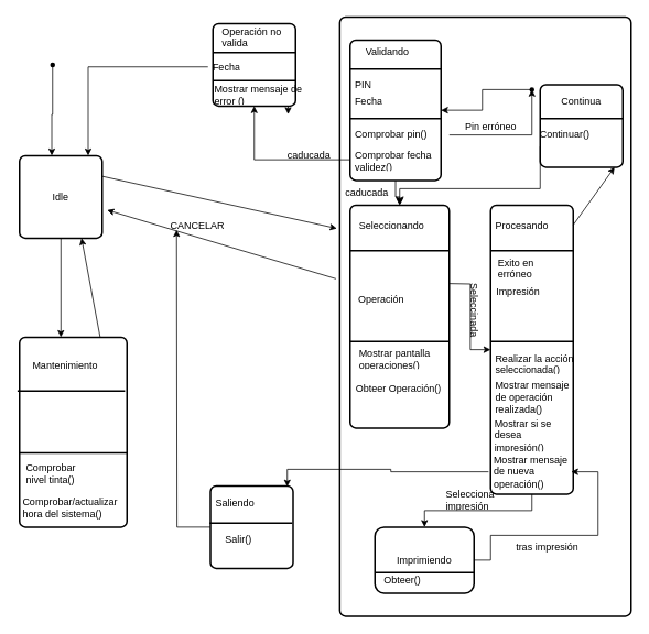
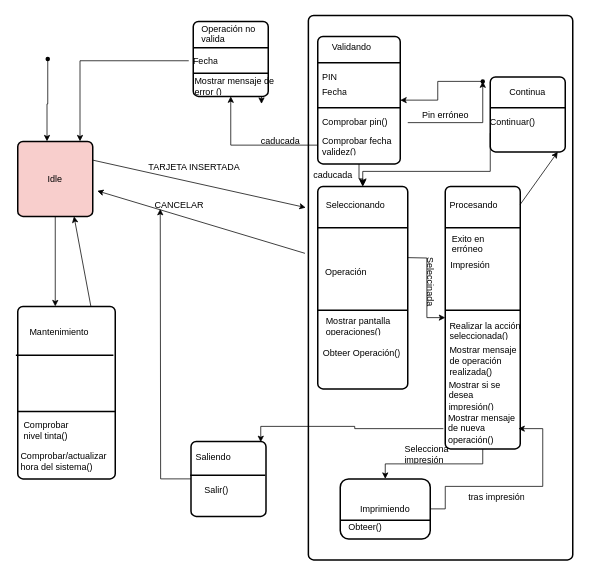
+ <mxCell id="14" value="TARJETA INSERTADA" style="text;html=1;align=center;verticalAlign=middle;resizable=0;points=[];autosize=1;strokeColor=none;fillColor=none;" vertex="1" parent="1"><mxGeometry x="183" y="208" width="150" height="30" as="geometry" /></mxCell>
- <mxCell id="5" value="Idle" style="rounded=1;whiteSpace=wrap;html=1;absoluteArcSize=1;arcSize=14;strokeWidth=2;" vertex="1" parent="1"><mxGeometry x="23" y="188" width="100" height="100" as="geometry" /></mxCell>
+ <mxCell id="5" value="Idle" style="rounded=1;whiteSpace=wrap;html=1;absoluteArcSize=1;arcSize=14;strokeWidth=2;fillColor=#f8cecc;" vertex="1" parent="1"><mxGeometry x="23" y="188" width="100" height="100" as="geometry" /></mxCell>
